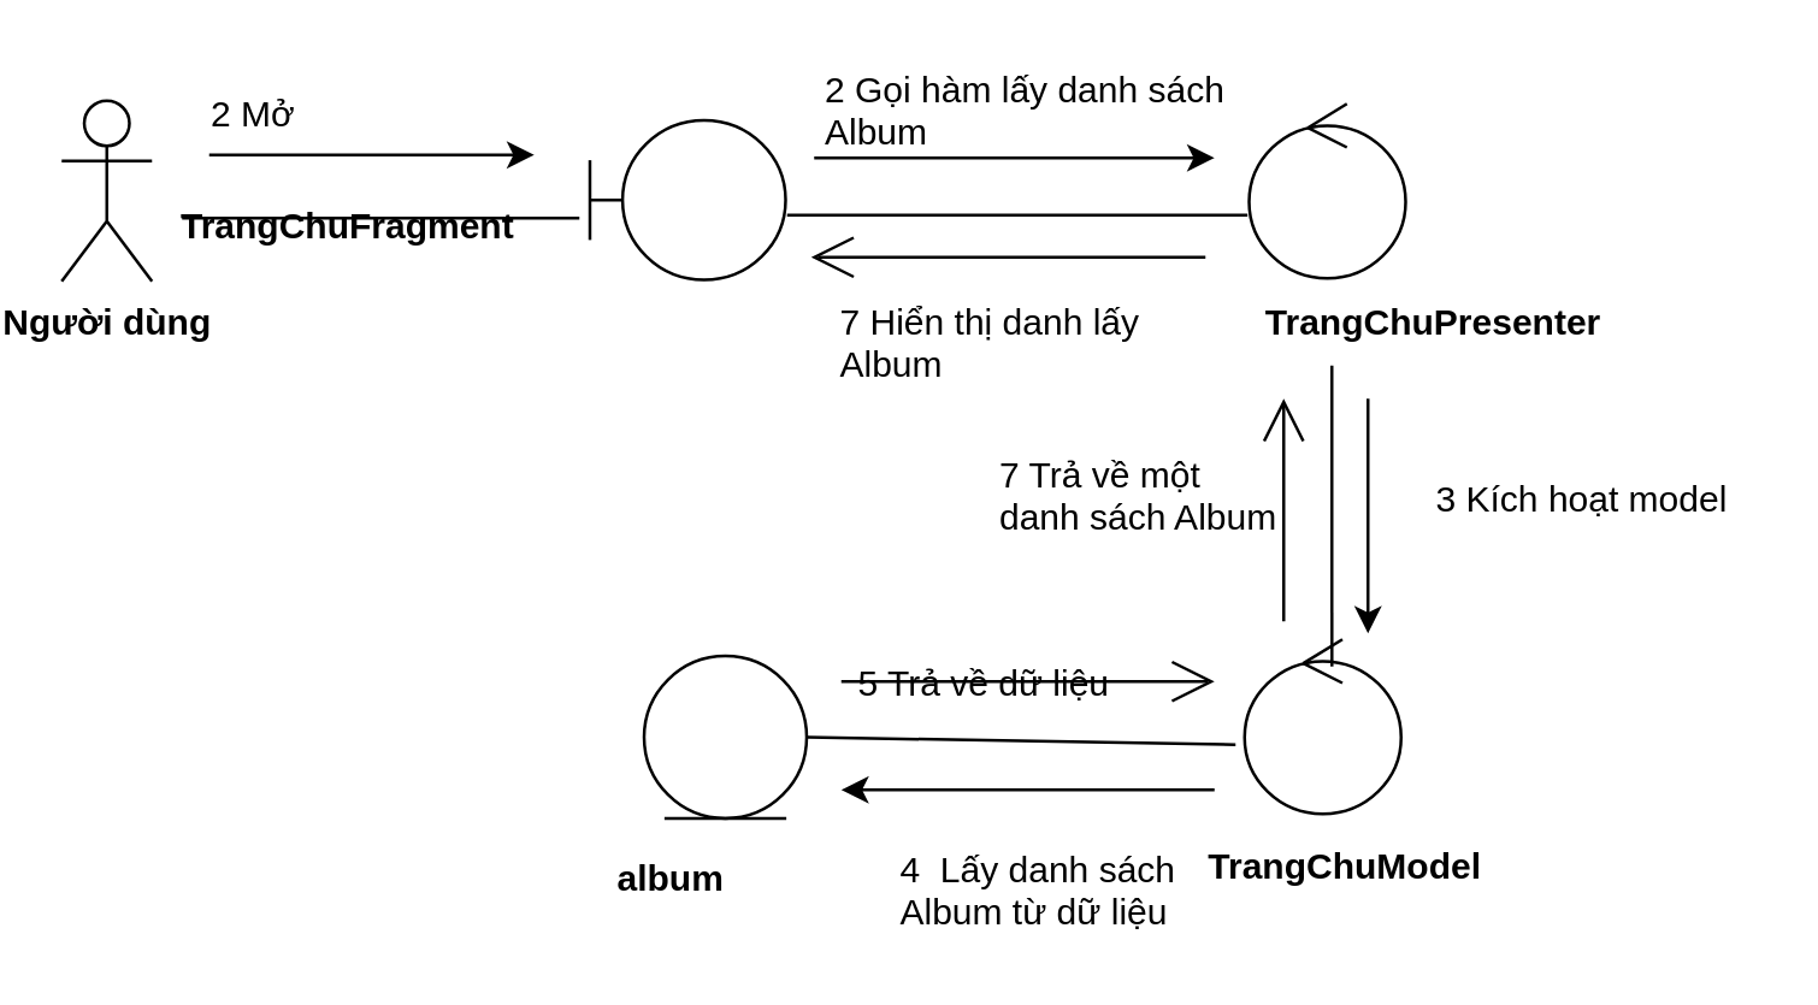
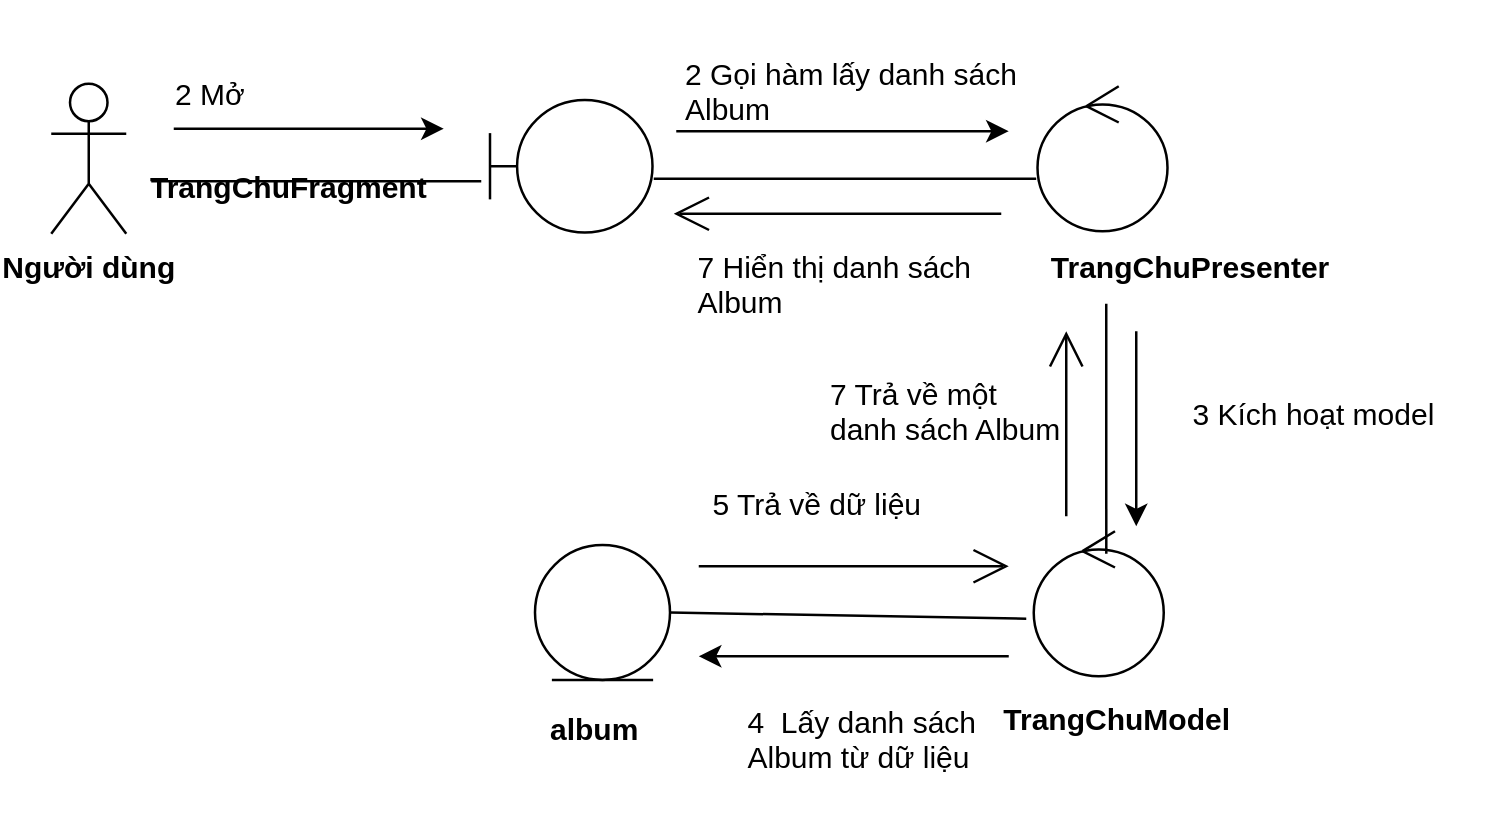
- <mxCell id="28" value="7 Hiển thị danh lấy&lt;br&gt;Album&lt;br&gt;&lt;br&gt;" style="text;html=1;resizable=0;points=[];autosize=1;align=left;verticalAlign=top;spacingTop=-4;" vertex="1" parent="1"><mxGeometry x="276.5" y="96.5" width="119" height="42" as="geometry" /></mxCell>
+ <mxCell id="28" value="7 Hiển thị danh sách&lt;br&gt;Album&lt;br&gt;&lt;br&gt;" style="text;html=1;resizable=0;points=[];autosize=1;align=left;verticalAlign=top;spacingTop=-4;" vertex="1" parent="1"><mxGeometry x="276.5" y="96.5" width="119" height="42" as="geometry" /></mxCell>
- <mxCell id="26" value="5 Trả về dữ liệu" style="text;html=1;resizable=0;points=[];autosize=1;align=left;verticalAlign=top;spacingTop=-4;" vertex="1" parent="1"><mxGeometry x="283" y="217" width="94" height="14" as="geometry" /></mxCell>
+ <mxCell id="26" value="5 Trả về dữ liệu" style="text;html=1;resizable=0;points=[];autosize=1;align=left;verticalAlign=top;spacingTop=-4;" vertex="1" parent="1"><mxGeometry x="283" y="192" width="94" height="14" as="geometry" /></mxCell>
- <mxCell id="10" value="album&lt;br&gt;&lt;br&gt;" style="text;html=1;resizable=0;points=[];autosize=1;align=left;verticalAlign=top;spacingTop=-4;fontStyle=1" parent="1" vertex="1"><mxGeometry x="202.5" y="281.5" width="50" height="30" as="geometry" /></mxCell>
+ <mxCell id="10" value="album&lt;br&gt;&lt;br&gt;" style="text;html=1;resizable=0;points=[];autosize=1;align=left;verticalAlign=top;spacingTop=-4;fontStyle=1" parent="1" vertex="1"><mxGeometry x="217.5" y="281.5" width="50" height="30" as="geometry" /></mxCell>
